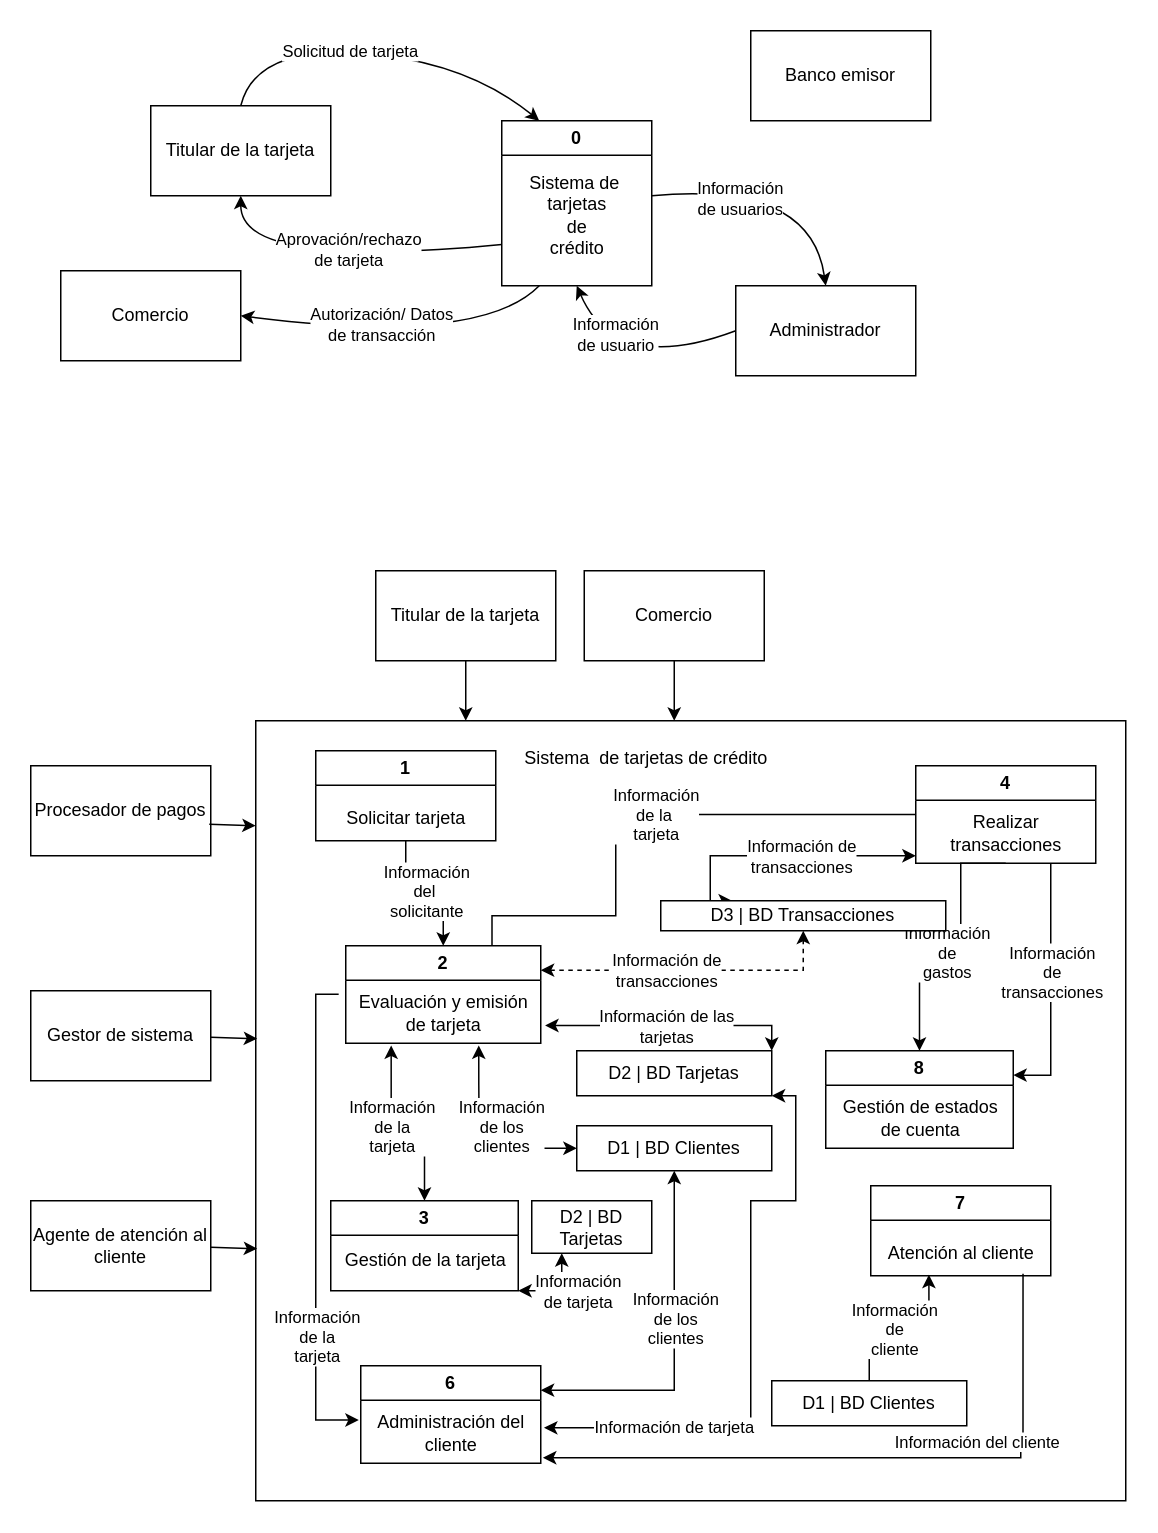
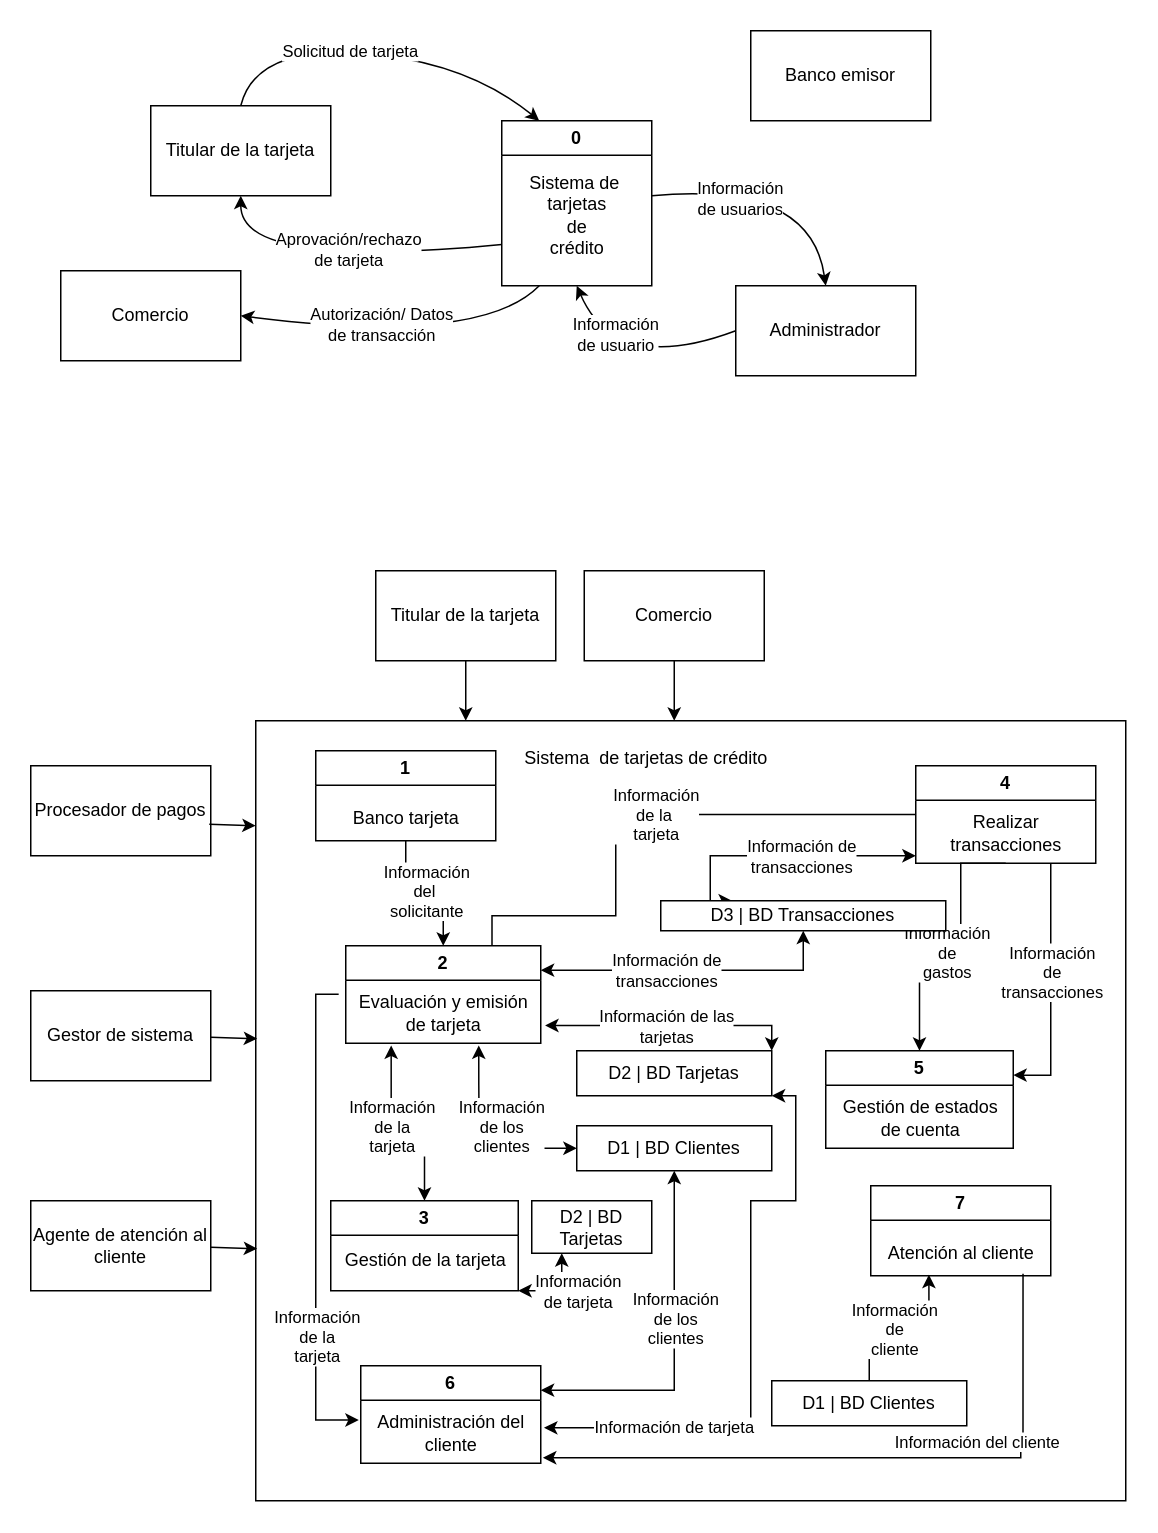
- <mxCell id="45" value="Solicitar tarjeta" style="text;html=1;align=center;verticalAlign=middle;resizable=0;points=[];autosize=1;strokeColor=none;fillColor=none;" vertex="1" parent="44"><mxGeometry x="10" y="30" width="100" height="30" as="geometry" /></mxCell>
+ <mxCell id="45" value="Banco tarjeta" style="text;html=1;align=center;verticalAlign=middle;resizable=0;points=[];autosize=1;strokeColor=none;fillColor=none;" vertex="1" parent="44"><mxGeometry x="10" y="30" width="100" height="30" as="geometry" /></mxCell>
- <mxCell id="18" style="edgeStyle=orthogonalEdgeStyle;rounded=0;orthogonalLoop=1;jettySize=auto;html=1;exitX=1;exitY=0.25;exitDx=0;exitDy=0;entryX=0.5;entryY=1;entryDx=0;entryDy=0;startArrow=classic;startFill=1;dashed=1;" parent="1" source="46" target="37" edge="1"><mxGeometry relative="1" as="geometry" /></mxCell>
+ <mxCell id="18" style="edgeStyle=orthogonalEdgeStyle;rounded=0;orthogonalLoop=1;jettySize=auto;html=1;exitX=1;exitY=0.25;exitDx=0;exitDy=0;entryX=0.5;entryY=1;entryDx=0;entryDy=0;startArrow=classic;startFill=1;" parent="1" source="46" target="37" edge="1"><mxGeometry relative="1" as="geometry" /></mxCell>
- <mxCell id="57" value="8" style="swimlane;whiteSpace=wrap;html=1;startSize=23;" vertex="1" parent="1"><mxGeometry x="550" y="700" width="125" height="65" as="geometry" /></mxCell>
+ <mxCell id="57" value="5" style="swimlane;whiteSpace=wrap;html=1;startSize=23;" vertex="1" parent="1"><mxGeometry x="550" y="700" width="125" height="65" as="geometry" /></mxCell>
